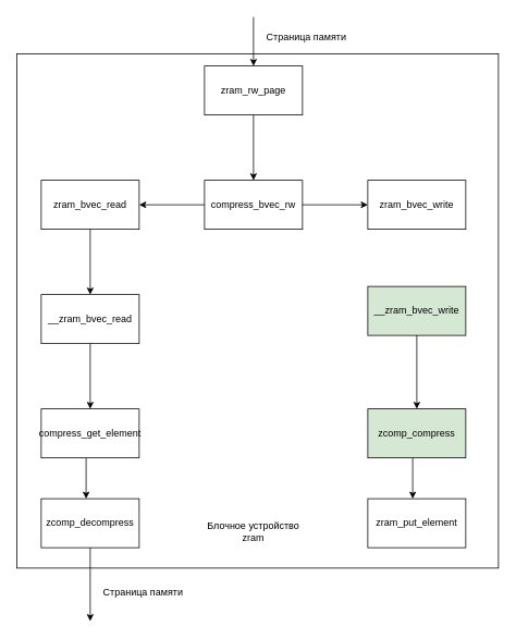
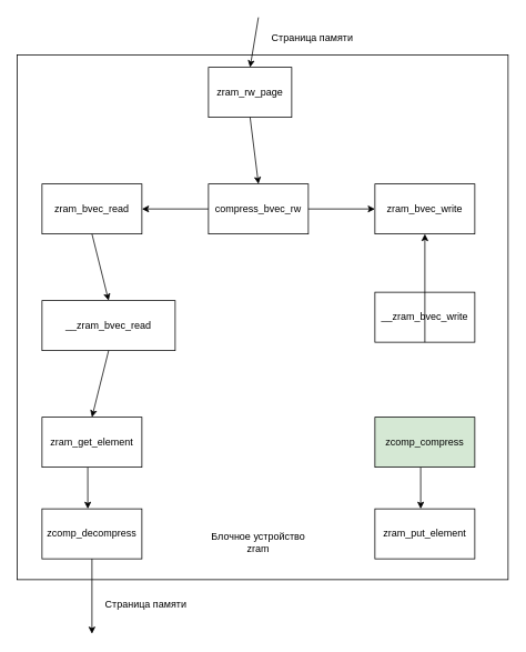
- <mxCell id="2" value="zram_rw_page" style="rounded=0;whiteSpace=wrap;html=1;" vertex="1" parent="1"><mxGeometry x="250" y="80" width="120" height="60" as="geometry" /></mxCell>
+ <mxCell id="2" value="zram_rw_page" style="rounded=0;whiteSpace=wrap;html=1;" vertex="1" parent="1"><mxGeometry x="250" y="80" width="100" height="60" as="geometry" /></mxCell>
- <mxCell id="7" value="__zram_bvec_write" style="rounded=0;whiteSpace=wrap;html=1;fillColor=#d5e8d4;" vertex="1" parent="1"><mxGeometry x="450" y="350" width="120" height="60" as="geometry" /></mxCell>
+ <mxCell id="7" value="__zram_bvec_write" style="rounded=0;whiteSpace=wrap;html=1;" vertex="1" parent="1"><mxGeometry x="450" y="350" width="120" height="60" as="geometry" /></mxCell>
- <mxCell id="6" value="__zram_bvec_read" style="rounded=0;whiteSpace=wrap;html=1;" vertex="1" parent="1"><mxGeometry x="50" y="360" width="120" height="60" as="geometry" /></mxCell>
+ <mxCell id="6" value="__zram_bvec_read" style="rounded=0;whiteSpace=wrap;html=1;" vertex="1" parent="1"><mxGeometry x="50" y="360" width="160" height="60" as="geometry" /></mxCell>
- <mxCell id="17" value="" style="endArrow=classic;html=1;rounded=0;exitX=0.5;exitY=1;exitDx=0;exitDy=0;entryX=0.5;entryY=0;entryDx=0;entryDy=0;" edge="1" parent="1" source="7" target="9"><mxGeometry width="50" height="50" relative="1" as="geometry"><mxPoint x="290" y="420" as="sourcePoint" /><mxPoint x="340" y="370" as="targetPoint" /></mxGeometry></mxCell>
+ <mxCell id="17" value="" style="endArrow=classic;html=1;rounded=0;exitX=0.5;exitY=1;exitDx=0;exitDy=0;" edge="1" parent="1" source="7" target="5"><mxGeometry width="50" height="50" relative="1" as="geometry"><mxPoint x="290" y="420" as="sourcePoint" /><mxPoint x="340" y="370" as="targetPoint" /></mxGeometry></mxCell>
- <mxCell id="8" value="compress_get_element" style="rounded=0;whiteSpace=wrap;html=1;" vertex="1" parent="1"><mxGeometry x="50" y="500" width="120" height="60" as="geometry" /></mxCell>
+ <mxCell id="8" value="zram_get_element" style="rounded=0;whiteSpace=wrap;html=1;" vertex="1" parent="1"><mxGeometry x="50" y="500" width="120" height="60" as="geometry" /></mxCell>
